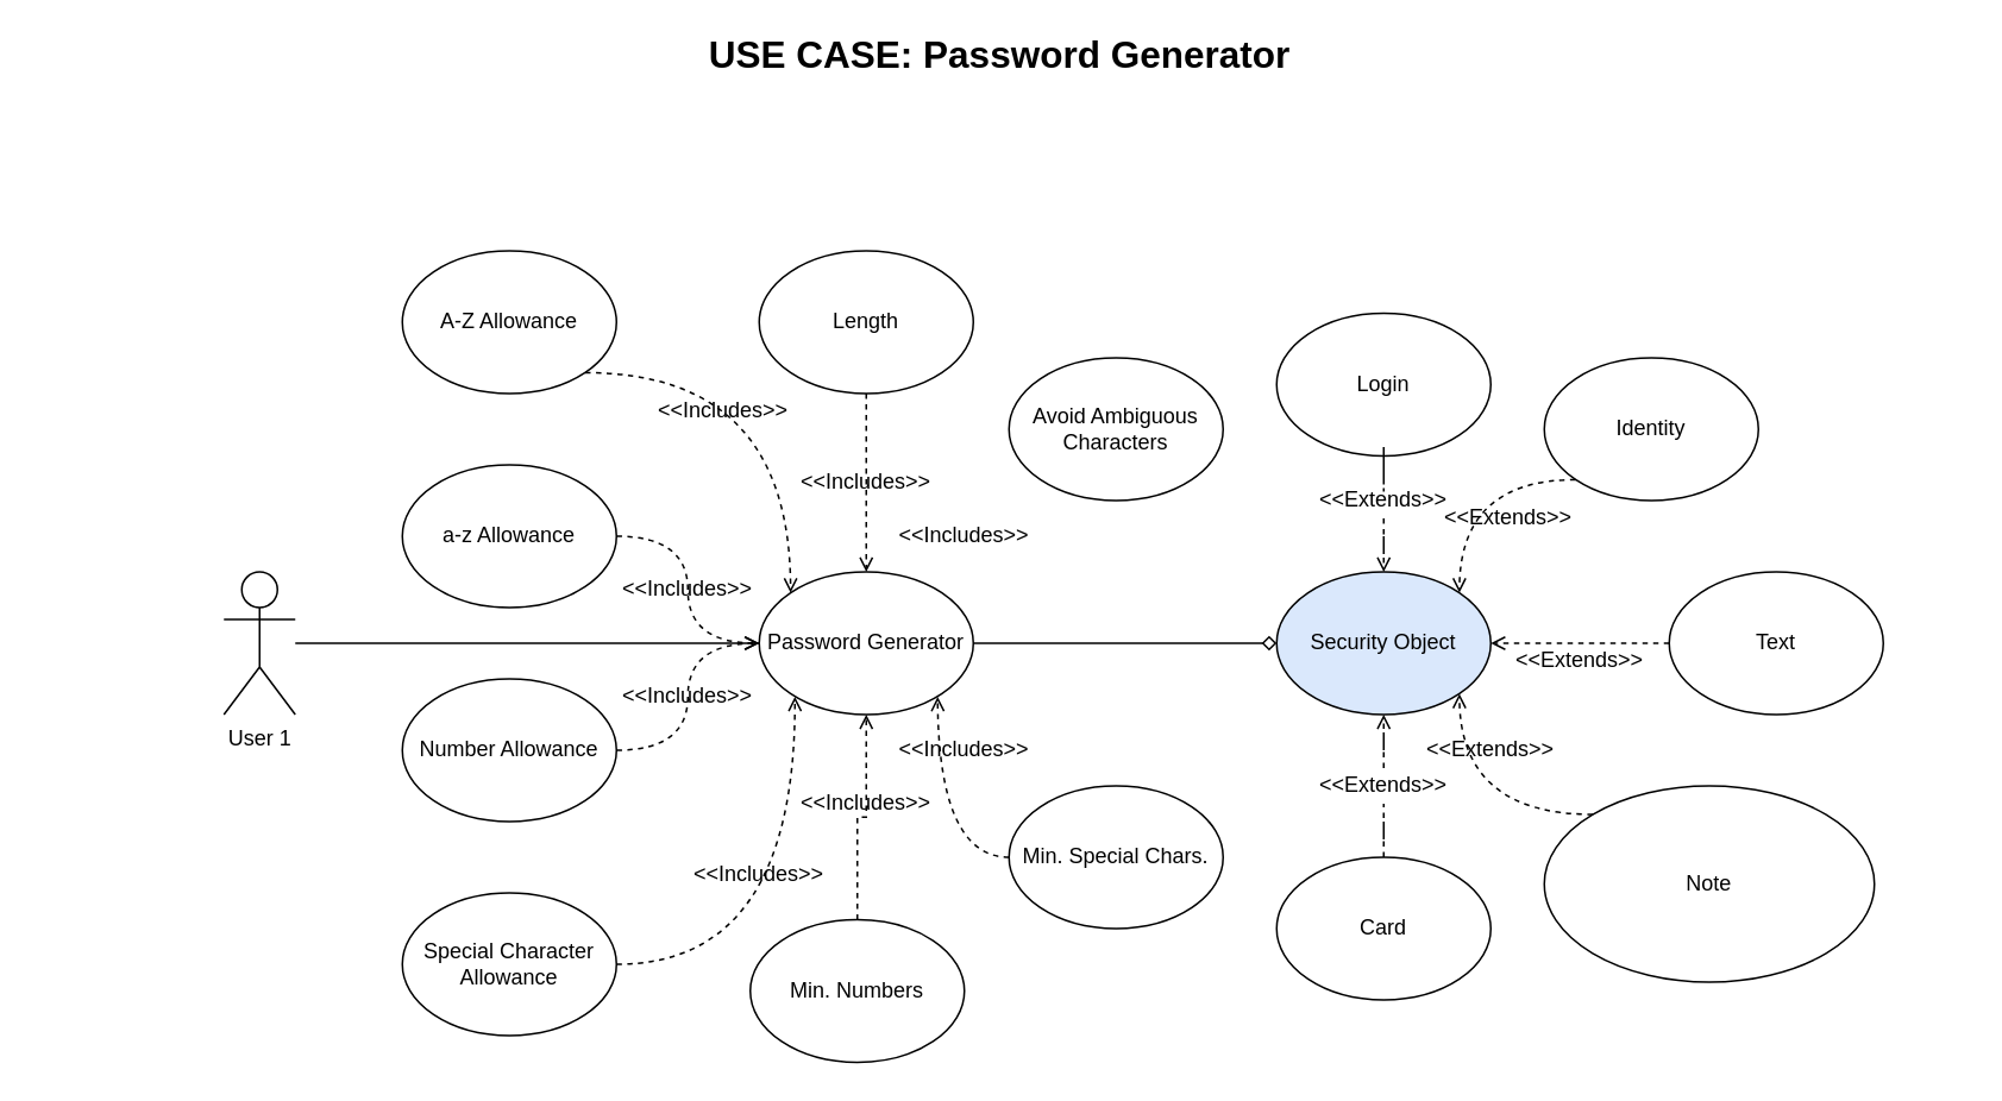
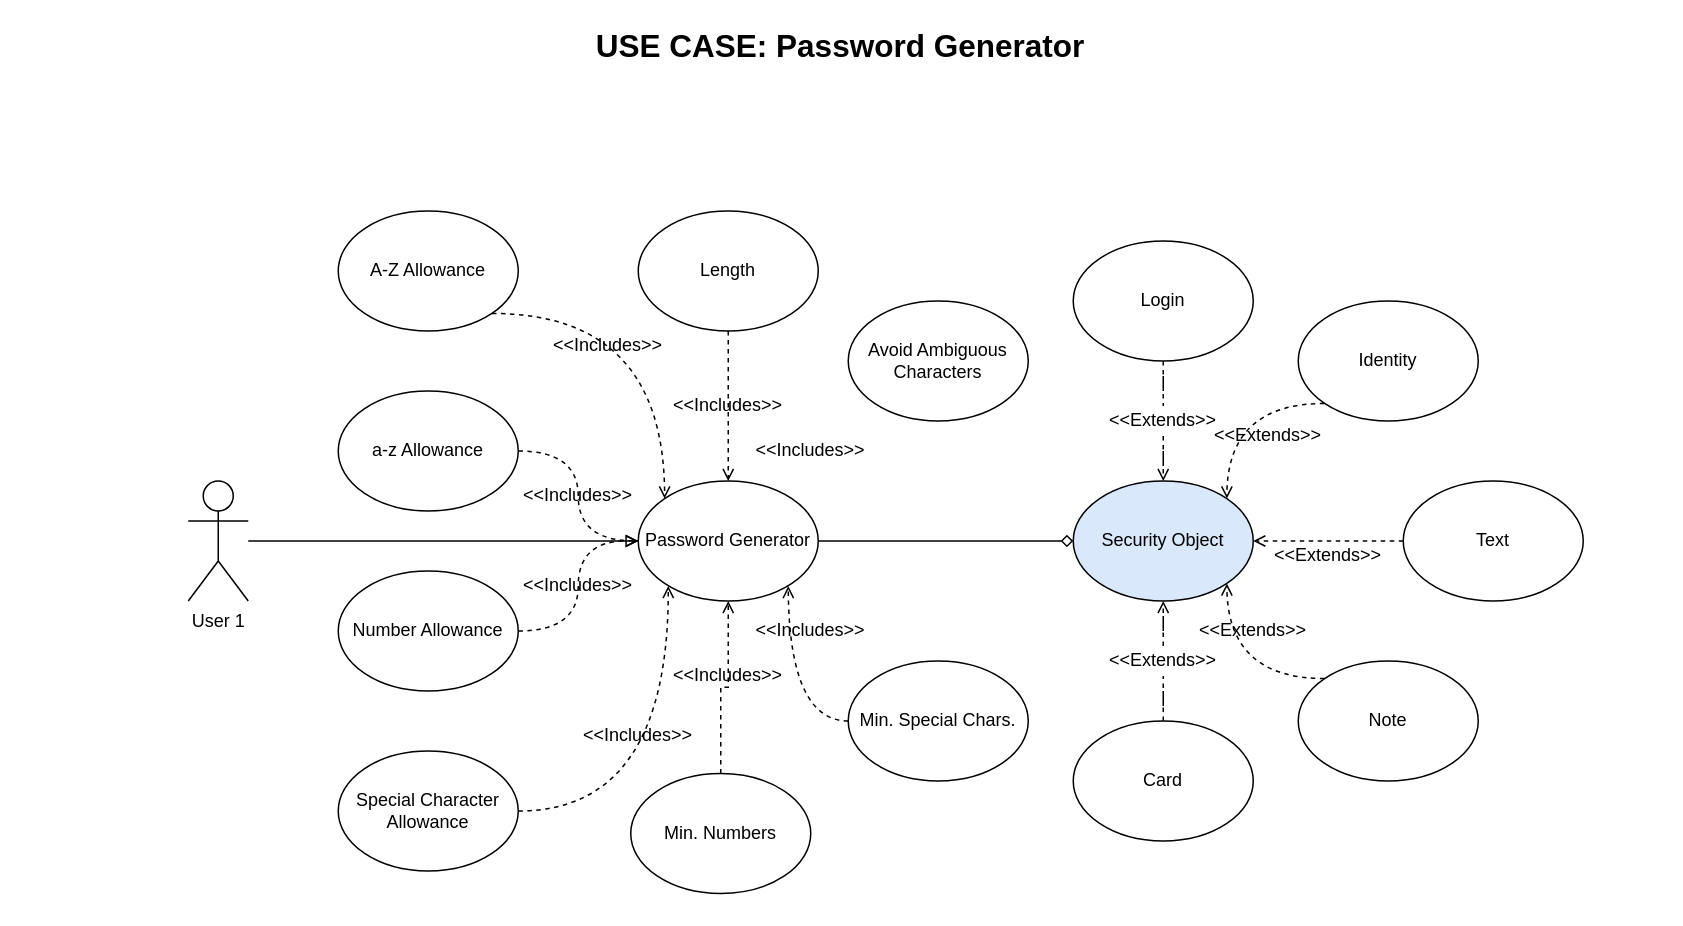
- <mxCell id="32" value="Login" style="ellipse;whiteSpace=wrap;html=1;" parent="1" vertex="1"><mxGeometry x="715" y="175" width="120" height="80" as="geometry" /></mxCell>
+ <mxCell id="32" value="Login" style="ellipse;whiteSpace=wrap;html=1;" parent="1" vertex="1"><mxGeometry x="715" y="160" width="120" height="80" as="geometry" /></mxCell>
- <mxCell id="18" style="edgeStyle=orthogonalEdgeStyle;rounded=1;orthogonalLoop=1;jettySize=auto;html=1;dashed=1;strokeWidth=1;endFill=0;endArrow=open;curved=1;exitX=1;exitY=0.5;exitDx=0;exitDy=0;" parent="1" source="11" target="4" edge="1"><mxGeometry relative="1" as="geometry"><mxPoint x="445" y="390" as="sourcePoint" /><mxPoint x="585" y="300" as="targetPoint" /></mxGeometry></mxCell>
+ <mxCell id="18" style="edgeStyle=orthogonalEdgeStyle;rounded=1;orthogonalLoop=1;jettySize=auto;html=1;dashed=1;strokeWidth=1;endFill=0;endArrow=block;curved=1;exitX=1;exitY=0.5;exitDx=0;exitDy=0;" parent="1" source="11" target="4" edge="1"><mxGeometry relative="1" as="geometry"><mxPoint x="445" y="390" as="sourcePoint" /><mxPoint x="585" y="300" as="targetPoint" /></mxGeometry></mxCell>
- <mxCell id="36" value="Note" style="ellipse;whiteSpace=wrap;html=1;" parent="1" vertex="1"><mxGeometry x="865" y="440" width="185" height="110" as="geometry" /></mxCell>
+ <mxCell id="36" value="Note" style="ellipse;whiteSpace=wrap;html=1;" parent="1" vertex="1"><mxGeometry x="865" y="440" width="120" height="80" as="geometry" /></mxCell>
